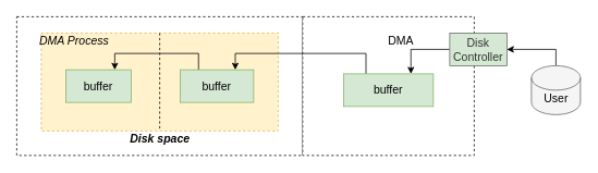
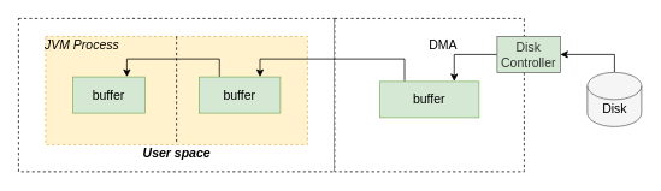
- <mxCell id="16" value="DMA Process" style="text;html=1;align=center;verticalAlign=middle;resizable=0;points=[];autosize=1;fontSize=14;fontStyle=2" vertex="1" parent="1"><mxGeometry x="40" y="40" width="100" height="20" as="geometry" /></mxCell>
+ <mxCell id="16" value="JVM Process" style="text;html=1;align=center;verticalAlign=middle;resizable=0;points=[];autosize=1;fontSize=14;fontStyle=2" vertex="1" parent="1"><mxGeometry x="40" y="40" width="100" height="20" as="geometry" /></mxCell>
- <mxCell id="9" value="User" style="text;html=1;align=center;verticalAlign=middle;resizable=0;points=[];autosize=1;fontSize=14;" vertex="1" parent="1"><mxGeometry x="660" y="110" width="40" height="20" as="geometry" /></mxCell>
+ <mxCell id="9" value="Disk" style="text;html=1;align=center;verticalAlign=middle;resizable=0;points=[];autosize=1;fontSize=14;" vertex="1" parent="1"><mxGeometry x="660" y="110" width="40" height="20" as="geometry" /></mxCell>
- <mxCell id="15" value="Disk space" style="text;html=1;align=center;verticalAlign=middle;resizable=0;points=[];autosize=1;fontSize=14;fontStyle=3" vertex="1" parent="1"><mxGeometry x="150" y="160" width="90" height="20" as="geometry" /></mxCell>
+ <mxCell id="15" value="User space" style="text;html=1;align=center;verticalAlign=middle;resizable=0;points=[];autosize=1;fontSize=14;fontStyle=3" vertex="1" parent="1"><mxGeometry x="150" y="160" width="90" height="20" as="geometry" /></mxCell>
